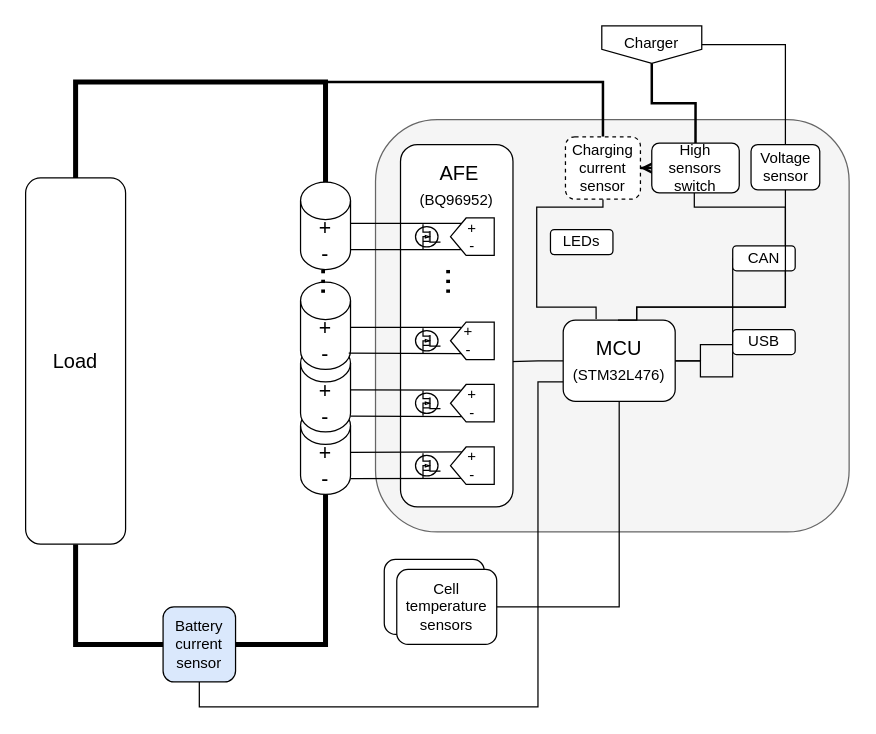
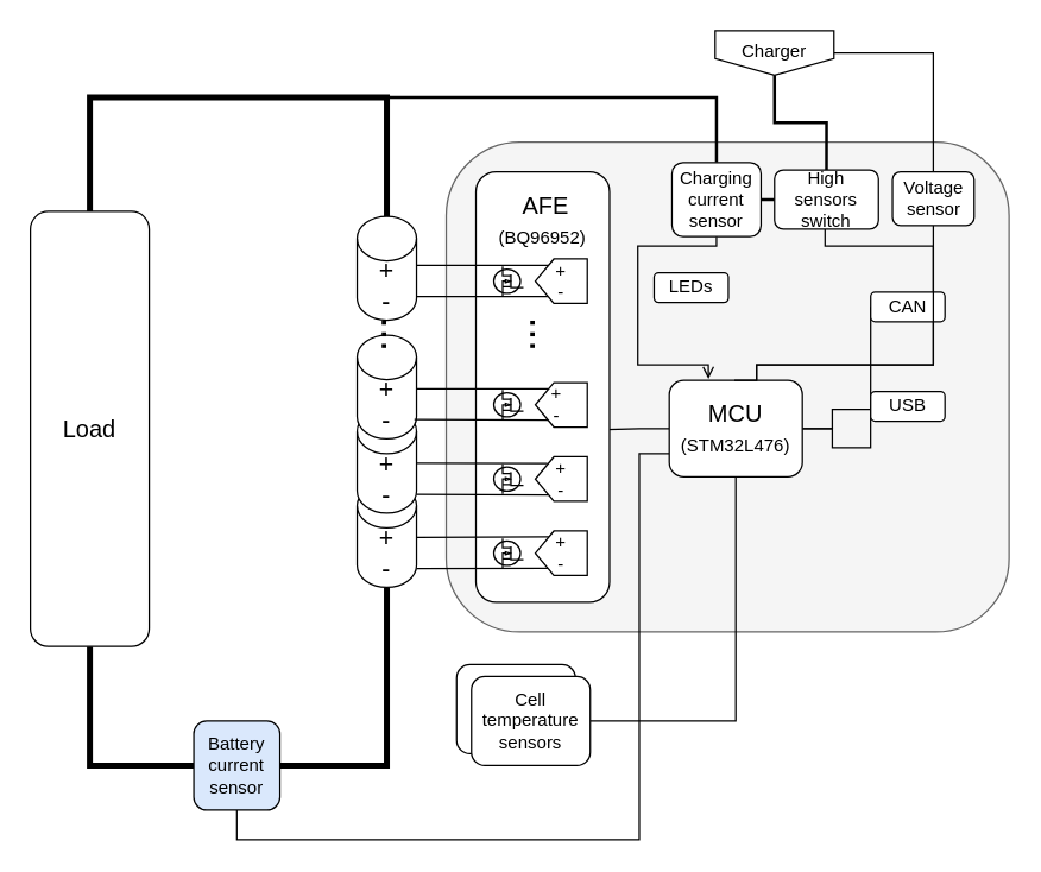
- <mxCell id="51" value="Charging current sensor" style="rounded=1;whiteSpace=wrap;html=1;dashed=1;" parent="1" vertex="1"><mxGeometry x="452" y="108.75" width="60" height="50" as="geometry" /></mxCell>
+ <mxCell id="51" value="Charging current sensor" style="rounded=1;whiteSpace=wrap;html=1;" parent="1" vertex="1"><mxGeometry x="452" y="108.75" width="60" height="50" as="geometry" /></mxCell>
- <mxCell id="48" style="edgeStyle=orthogonalEdgeStyle;rounded=0;orthogonalLoop=1;jettySize=auto;html=1;endArrow=open;endFill=0;strokeWidth=2;" parent="1" source="49" target="51" edge="1"><mxGeometry relative="1" as="geometry" /></mxCell>
+ <mxCell id="48" style="edgeStyle=orthogonalEdgeStyle;rounded=0;orthogonalLoop=1;jettySize=auto;html=1;endArrow=none;endFill=0;strokeWidth=2;" parent="1" source="49" target="51" edge="1"><mxGeometry relative="1" as="geometry" /></mxCell>
- <mxCell id="50" style="edgeStyle=orthogonalEdgeStyle;rounded=0;orthogonalLoop=1;jettySize=auto;html=1;entryX=0.294;entryY=-0.014;entryDx=0;entryDy=0;entryPerimeter=0;endArrow=none;endFill=0;" parent="1" source="51" target="14" edge="1"><mxGeometry relative="1" as="geometry"><Array as="points"><mxPoint x="482" y="165" /><mxPoint x="429" y="165" /><mxPoint x="429" y="245" /><mxPoint x="477" y="245" /></Array></mxGeometry></mxCell>
+ <mxCell id="50" style="edgeStyle=orthogonalEdgeStyle;rounded=0;orthogonalLoop=1;jettySize=auto;html=1;entryX=0.294;entryY=-0.014;entryDx=0;entryDy=0;entryPerimeter=0;endArrow=open;endFill=0;" parent="1" source="51" target="14" edge="1"><mxGeometry relative="1" as="geometry"><Array as="points"><mxPoint x="482" y="165" /><mxPoint x="429" y="165" /><mxPoint x="429" y="245" /><mxPoint x="477" y="245" /></Array></mxGeometry></mxCell>
